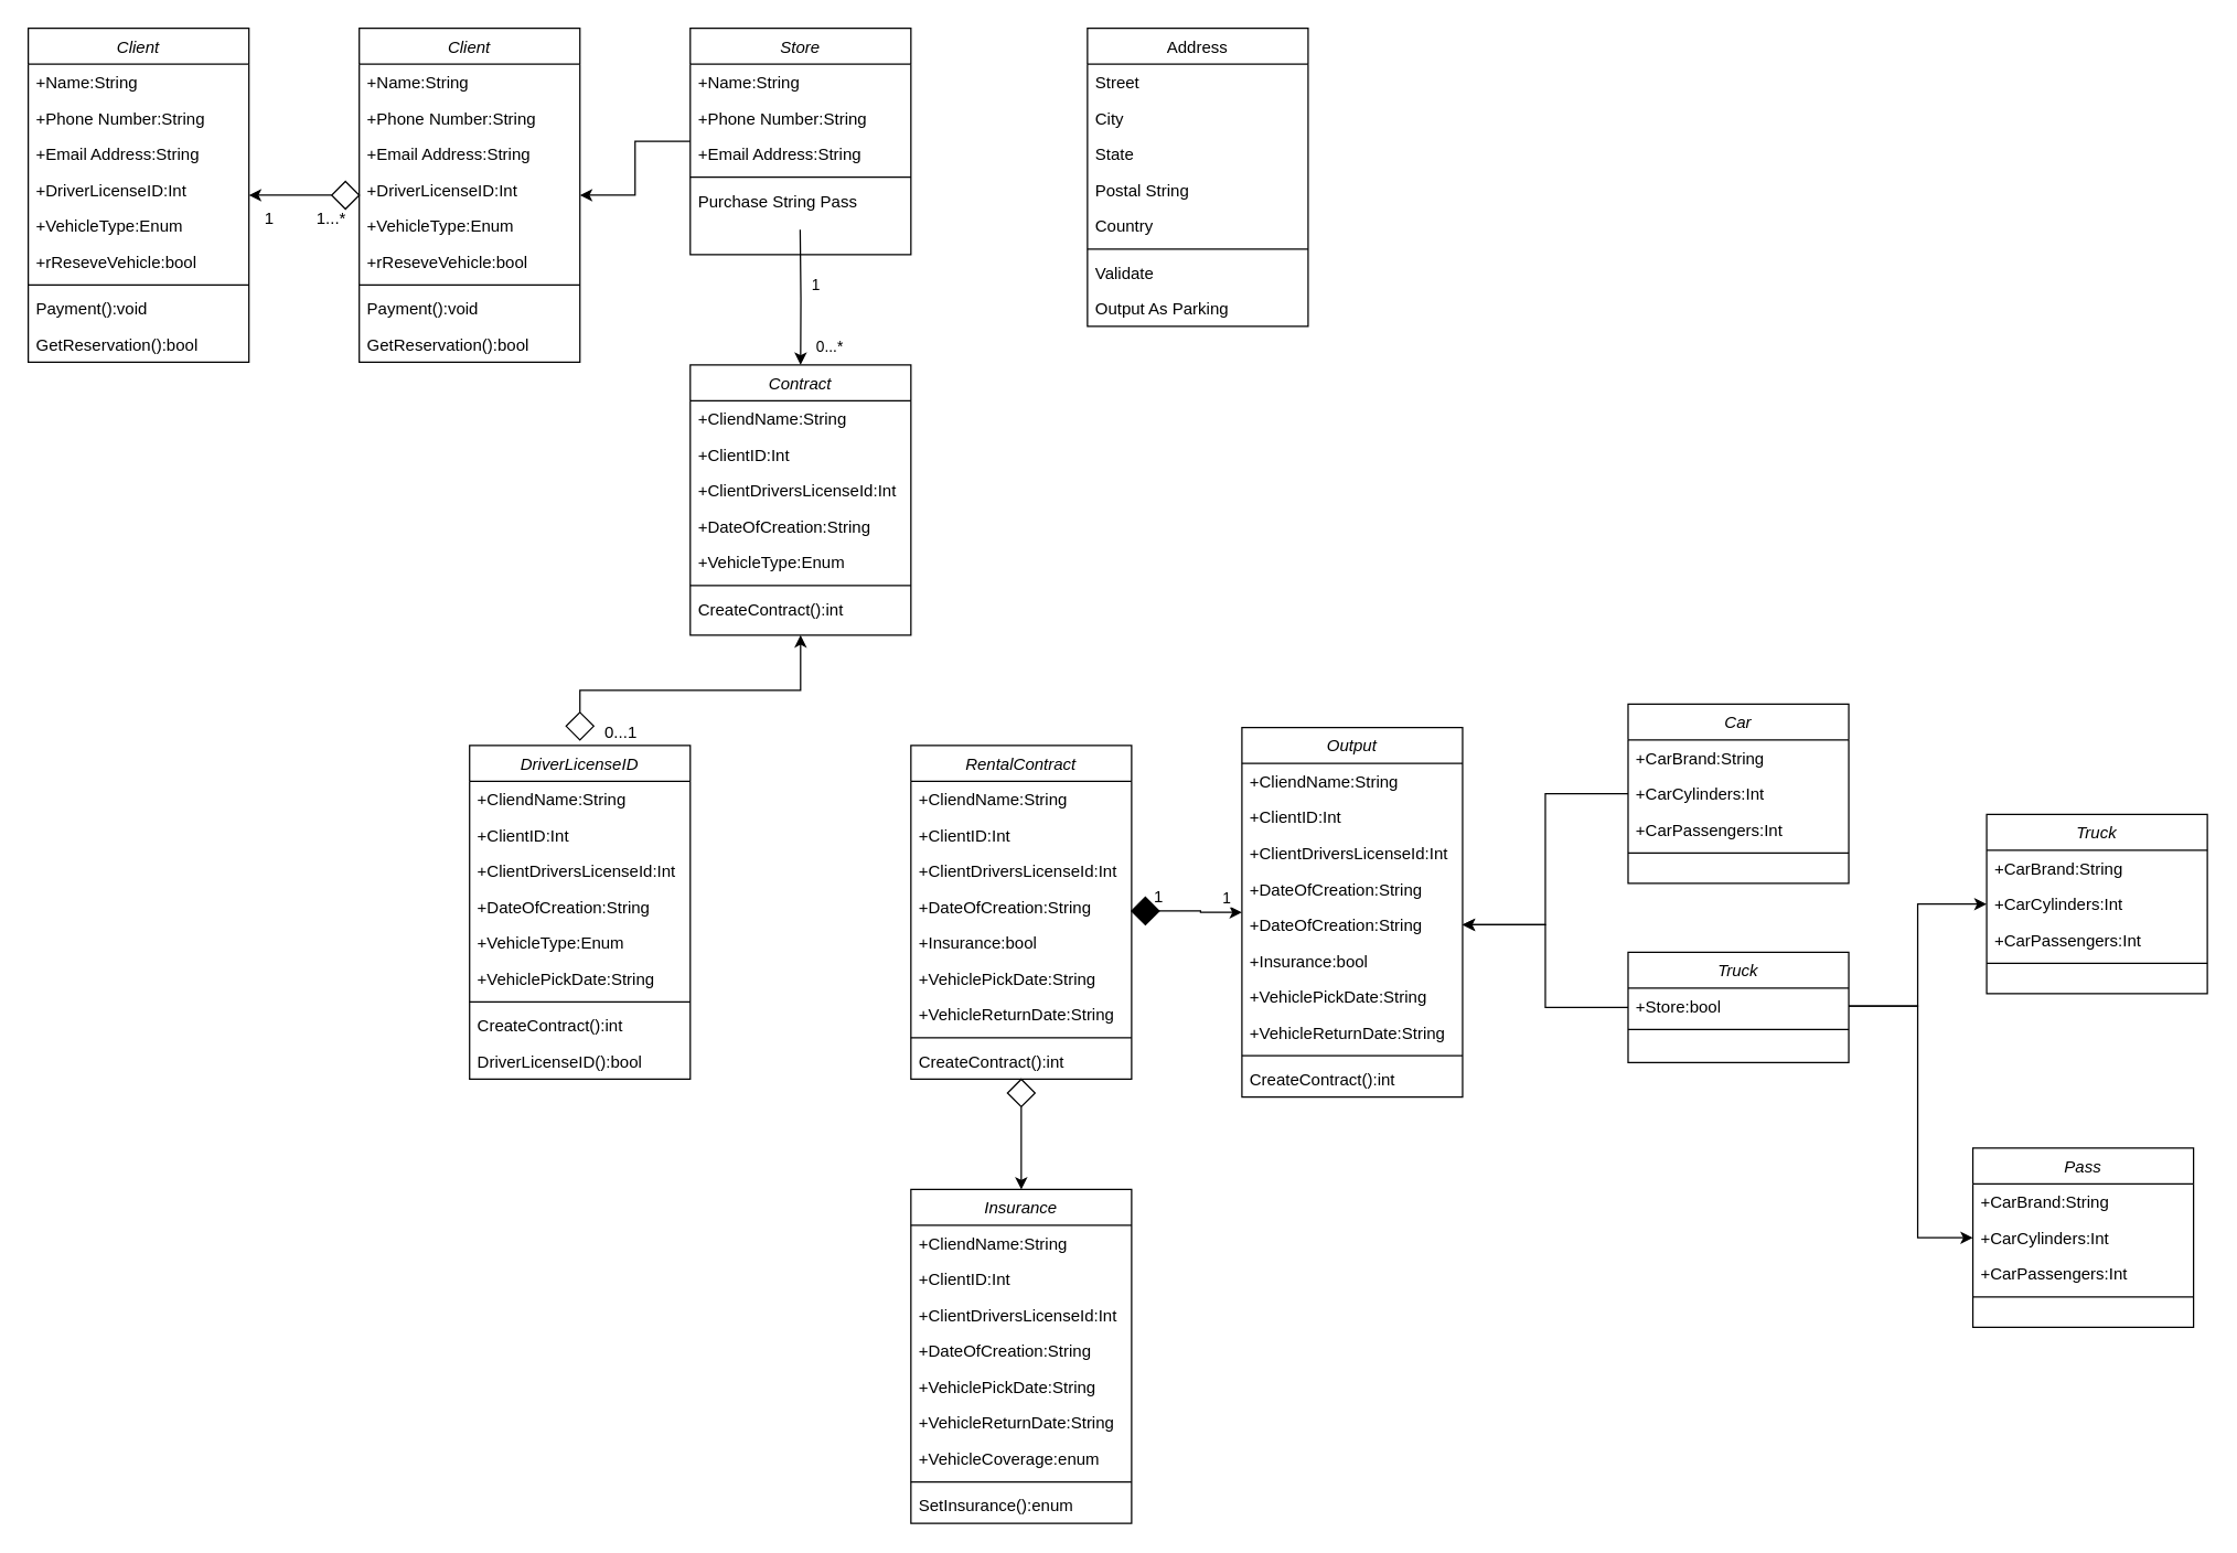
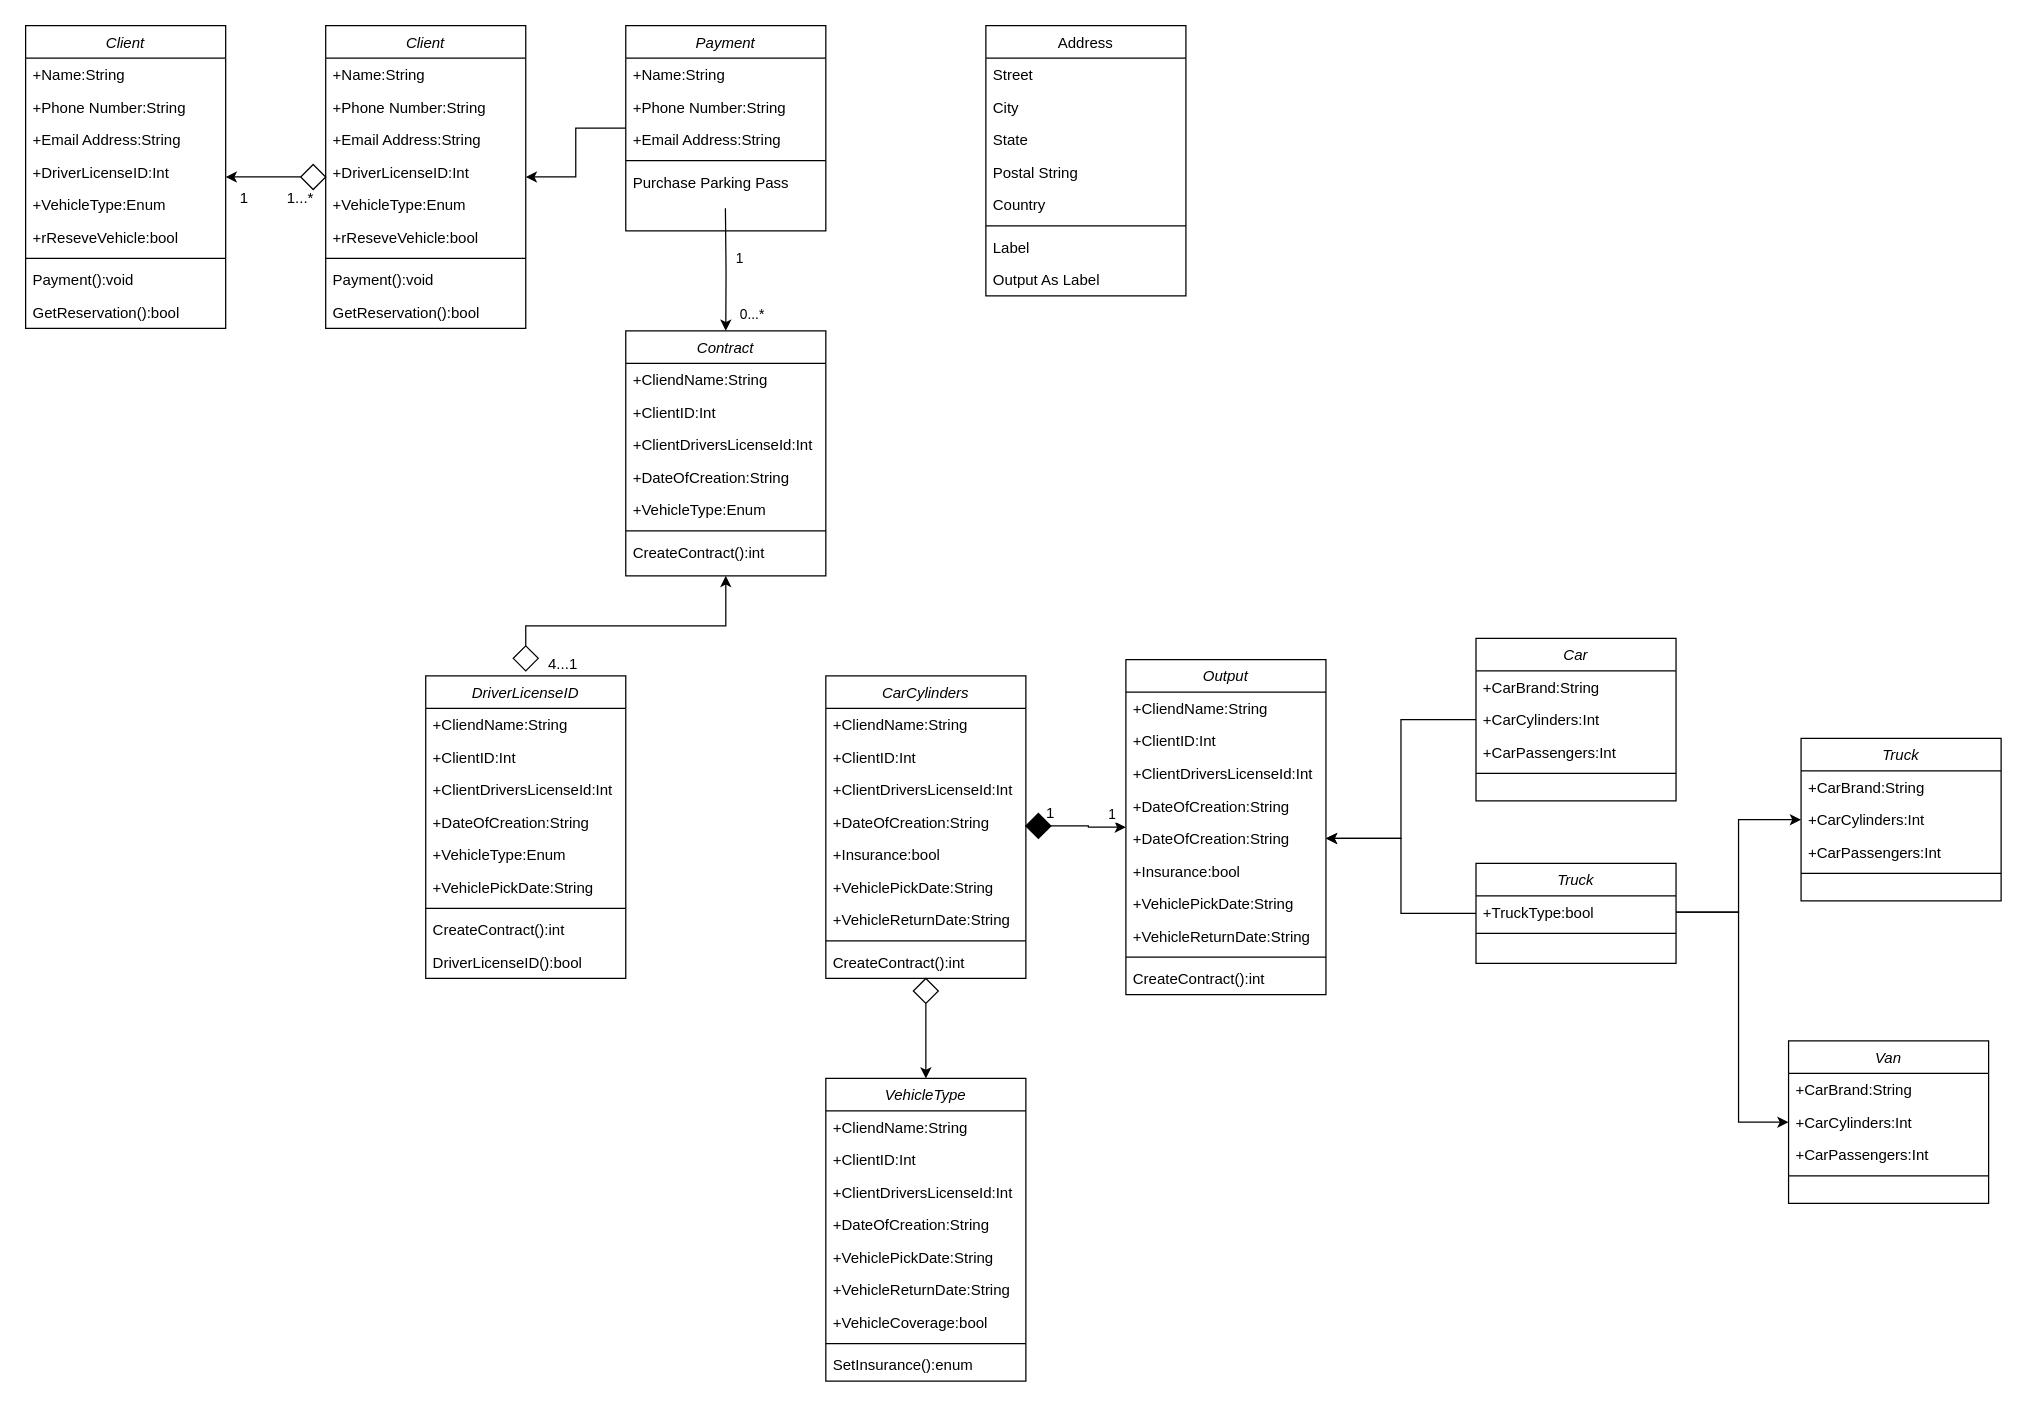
- <mxCell id="6" value="Store" style="swimlane;fontStyle=2;align=center;verticalAlign=top;childLayout=stackLayout;horizontal=1;startSize=26;horizontalStack=0;resizeParent=1;resizeLast=0;collapsible=1;marginBottom=0;rounded=0;shadow=0;strokeWidth=1;" parent="1" vertex="1"><mxGeometry x="500" y="20" width="160" height="164" as="geometry"><mxRectangle x="230" y="140" width="160" height="26" as="alternateBounds" /></mxGeometry></mxCell>
+ <mxCell id="6" value="Payment" style="swimlane;fontStyle=2;align=center;verticalAlign=top;childLayout=stackLayout;horizontal=1;startSize=26;horizontalStack=0;resizeParent=1;resizeLast=0;collapsible=1;marginBottom=0;rounded=0;shadow=0;strokeWidth=1;" parent="1" vertex="1"><mxGeometry x="500" y="20" width="160" height="164" as="geometry"><mxRectangle x="230" y="140" width="160" height="26" as="alternateBounds" /></mxGeometry></mxCell>
- <mxCell id="11" value="Purchase String Pass" style="text;align=left;verticalAlign=top;spacingLeft=4;spacingRight=4;overflow=hidden;rotatable=0;points=[[0,0.5],[1,0.5]];portConstraint=eastwest;" parent="6" vertex="1"><mxGeometry y="112" width="160" height="26" as="geometry" /></mxCell>
+ <mxCell id="11" value="Purchase Parking Pass" style="text;align=left;verticalAlign=top;spacingLeft=4;spacingRight=4;overflow=hidden;rotatable=0;points=[[0,0.5],[1,0.5]];portConstraint=eastwest;" parent="6" vertex="1"><mxGeometry y="112" width="160" height="26" as="geometry" /></mxCell>
- <mxCell id="19" value="Validate" style="text;align=left;verticalAlign=top;spacingLeft=4;spacingRight=4;overflow=hidden;rotatable=0;points=[[0,0.5],[1,0.5]];portConstraint=eastwest;" parent="12" vertex="1"><mxGeometry y="164" width="160" height="26" as="geometry" /></mxCell>
+ <mxCell id="19" value="Label" style="text;align=left;verticalAlign=top;spacingLeft=4;spacingRight=4;overflow=hidden;rotatable=0;points=[[0,0.5],[1,0.5]];portConstraint=eastwest;" parent="12" vertex="1"><mxGeometry y="164" width="160" height="26" as="geometry" /></mxCell>
- <mxCell id="20" value="Output As Parking" style="text;align=left;verticalAlign=top;spacingLeft=4;spacingRight=4;overflow=hidden;rotatable=0;points=[[0,0.5],[1,0.5]];portConstraint=eastwest;" parent="12" vertex="1"><mxGeometry y="190" width="160" height="26" as="geometry" /></mxCell>
+ <mxCell id="20" value="Output As Label" style="text;align=left;verticalAlign=top;spacingLeft=4;spacingRight=4;overflow=hidden;rotatable=0;points=[[0,0.5],[1,0.5]];portConstraint=eastwest;" parent="12" vertex="1"><mxGeometry y="190" width="160" height="26" as="geometry" /></mxCell>
- <mxCell id="122" value="0...1" style="text;html=1;strokeColor=none;fillColor=none;align=center;verticalAlign=middle;whiteSpace=wrap;rounded=0;" vertex="1" parent="1"><mxGeometry x="420" y="516" width="60" height="30" as="geometry" /></mxCell>
+ <mxCell id="122" value="4...1" style="text;html=1;strokeColor=none;fillColor=none;align=center;verticalAlign=middle;whiteSpace=wrap;rounded=0;" vertex="1" parent="1"><mxGeometry x="420" y="516" width="60" height="30" as="geometry" /></mxCell>
- <mxCell id="67" value="RentalContract" style="swimlane;fontStyle=2;align=center;verticalAlign=top;childLayout=stackLayout;horizontal=1;startSize=26;horizontalStack=0;resizeParent=1;resizeLast=0;collapsible=1;marginBottom=0;rounded=0;shadow=0;strokeWidth=1;" vertex="1" parent="1"><mxGeometry x="660" y="540" width="160" height="242" as="geometry"><mxRectangle x="230" y="140" width="160" height="26" as="alternateBounds" /></mxGeometry></mxCell>
+ <mxCell id="67" value="CarCylinders" style="swimlane;fontStyle=2;align=center;verticalAlign=top;childLayout=stackLayout;horizontal=1;startSize=26;horizontalStack=0;resizeParent=1;resizeLast=0;collapsible=1;marginBottom=0;rounded=0;shadow=0;strokeWidth=1;" vertex="1" parent="1"><mxGeometry x="660" y="540" width="160" height="242" as="geometry"><mxRectangle x="230" y="140" width="160" height="26" as="alternateBounds" /></mxGeometry></mxCell>
- <mxCell id="105" value="+Store:bool" style="text;align=left;verticalAlign=top;spacingLeft=4;spacingRight=4;overflow=hidden;rotatable=0;points=[[0,0.5],[1,0.5]];portConstraint=eastwest;" vertex="1" parent="104"><mxGeometry y="26" width="160" height="26" as="geometry" /></mxCell>
+ <mxCell id="105" value="+TruckType:bool" style="text;align=left;verticalAlign=top;spacingLeft=4;spacingRight=4;overflow=hidden;rotatable=0;points=[[0,0.5],[1,0.5]];portConstraint=eastwest;" vertex="1" parent="104"><mxGeometry y="26" width="160" height="26" as="geometry" /></mxCell>
- <mxCell id="113" value="Pass" style="swimlane;fontStyle=2;align=center;verticalAlign=top;childLayout=stackLayout;horizontal=1;startSize=26;horizontalStack=0;resizeParent=1;resizeLast=0;collapsible=1;marginBottom=0;rounded=0;shadow=0;strokeWidth=1;" vertex="1" parent="1"><mxGeometry x="1430" y="832" width="160" height="130" as="geometry"><mxRectangle x="230" y="140" width="160" height="26" as="alternateBounds" /></mxGeometry></mxCell>
+ <mxCell id="113" value="Van" style="swimlane;fontStyle=2;align=center;verticalAlign=top;childLayout=stackLayout;horizontal=1;startSize=26;horizontalStack=0;resizeParent=1;resizeLast=0;collapsible=1;marginBottom=0;rounded=0;shadow=0;strokeWidth=1;" vertex="1" parent="1"><mxGeometry x="1430" y="832" width="160" height="130" as="geometry"><mxRectangle x="230" y="140" width="160" height="26" as="alternateBounds" /></mxGeometry></mxCell>
- <mxCell id="88" value="Insurance" style="swimlane;fontStyle=2;align=center;verticalAlign=top;childLayout=stackLayout;horizontal=1;startSize=26;horizontalStack=0;resizeParent=1;resizeLast=0;collapsible=1;marginBottom=0;rounded=0;shadow=0;strokeWidth=1;" vertex="1" parent="1"><mxGeometry x="660" y="862" width="160" height="242" as="geometry"><mxRectangle x="230" y="140" width="160" height="26" as="alternateBounds" /></mxGeometry></mxCell>
+ <mxCell id="88" value="VehicleType" style="swimlane;fontStyle=2;align=center;verticalAlign=top;childLayout=stackLayout;horizontal=1;startSize=26;horizontalStack=0;resizeParent=1;resizeLast=0;collapsible=1;marginBottom=0;rounded=0;shadow=0;strokeWidth=1;" vertex="1" parent="1"><mxGeometry x="660" y="862" width="160" height="242" as="geometry"><mxRectangle x="230" y="140" width="160" height="26" as="alternateBounds" /></mxGeometry></mxCell>
- <mxCell id="95" value="+VehicleCoverage:enum" style="text;align=left;verticalAlign=top;spacingLeft=4;spacingRight=4;overflow=hidden;rotatable=0;points=[[0,0.5],[1,0.5]];portConstraint=eastwest;rounded=0;shadow=0;html=0;" vertex="1" parent="88"><mxGeometry y="182" width="160" height="26" as="geometry" /></mxCell>
+ <mxCell id="95" value="+VehicleCoverage:bool" style="text;align=left;verticalAlign=top;spacingLeft=4;spacingRight=4;overflow=hidden;rotatable=0;points=[[0,0.5],[1,0.5]];portConstraint=eastwest;rounded=0;shadow=0;html=0;" vertex="1" parent="88"><mxGeometry y="182" width="160" height="26" as="geometry" /></mxCell>
